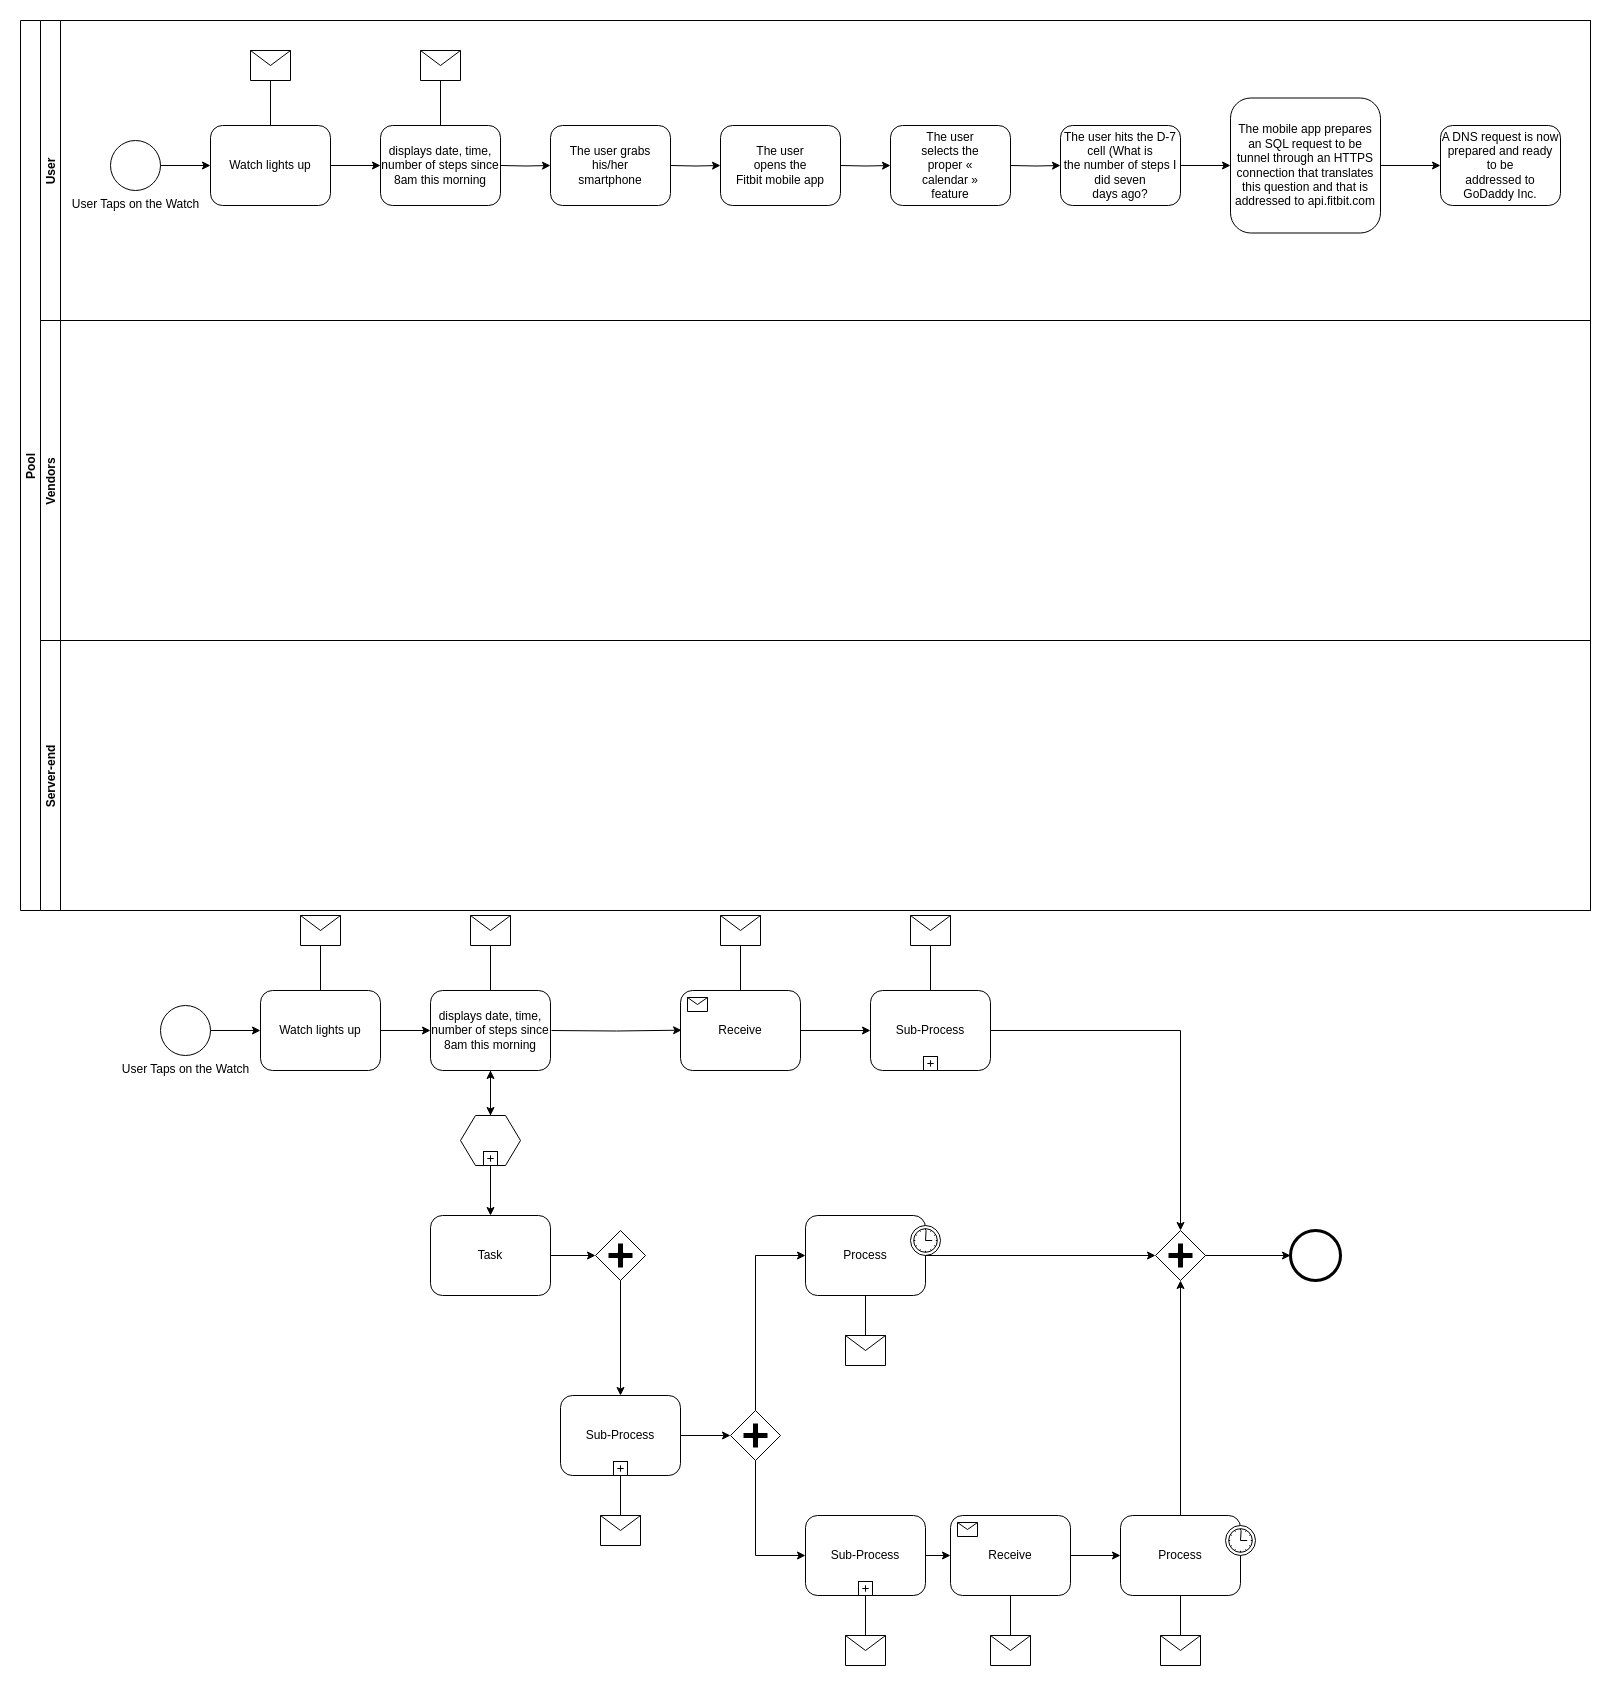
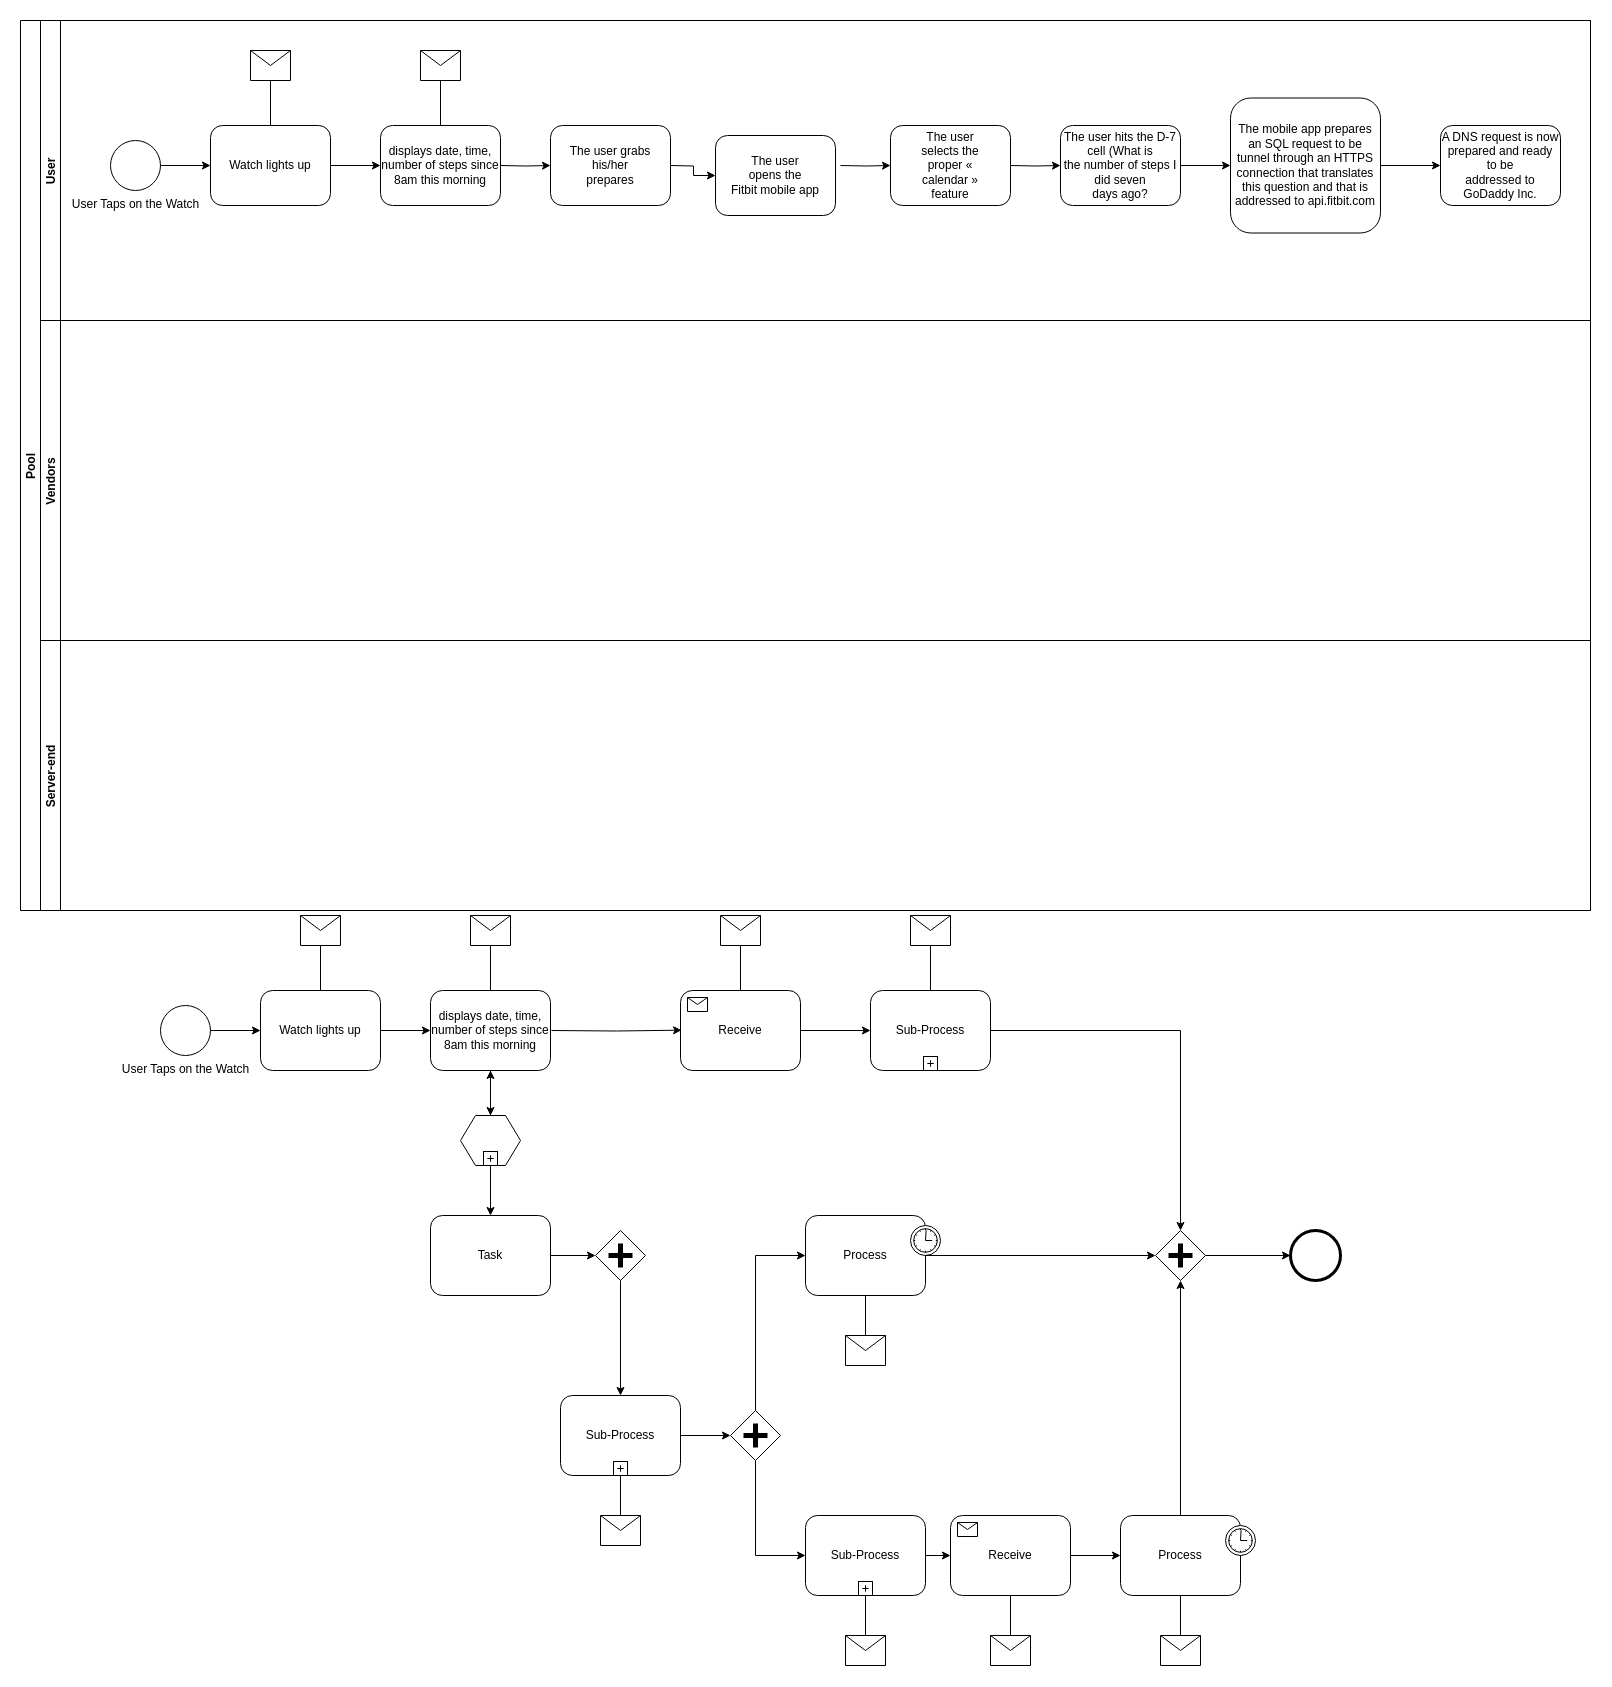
- <mxCell id="73" value="The user grabs&lt;br/&gt;his/her&lt;br/&gt;smartphone" style="shape=ext;rounded=1;html=1;whiteSpace=wrap;" vertex="1" parent="63"><mxGeometry x="510" y="105" width="120" height="80" as="geometry" /></mxCell>
+ <mxCell id="73" value="The user grabs&lt;br/&gt;his/her&lt;br/&gt;prepares" style="shape=ext;rounded=1;html=1;whiteSpace=wrap;" vertex="1" parent="63"><mxGeometry x="510" y="105" width="120" height="80" as="geometry" /></mxCell>
- <mxCell id="75" value="The user&lt;br/&gt;opens the&lt;br/&gt;Fitbit mobile app" style="shape=ext;rounded=1;html=1;whiteSpace=wrap;" vertex="1" parent="63"><mxGeometry x="680" y="105" width="120" height="80" as="geometry" /></mxCell>
+ <mxCell id="75" value="The user&lt;br/&gt;opens the&lt;br/&gt;Fitbit mobile app" style="shape=ext;rounded=1;html=1;whiteSpace=wrap;" vertex="1" parent="63"><mxGeometry x="675" y="115" width="120" height="80" as="geometry" /></mxCell>
